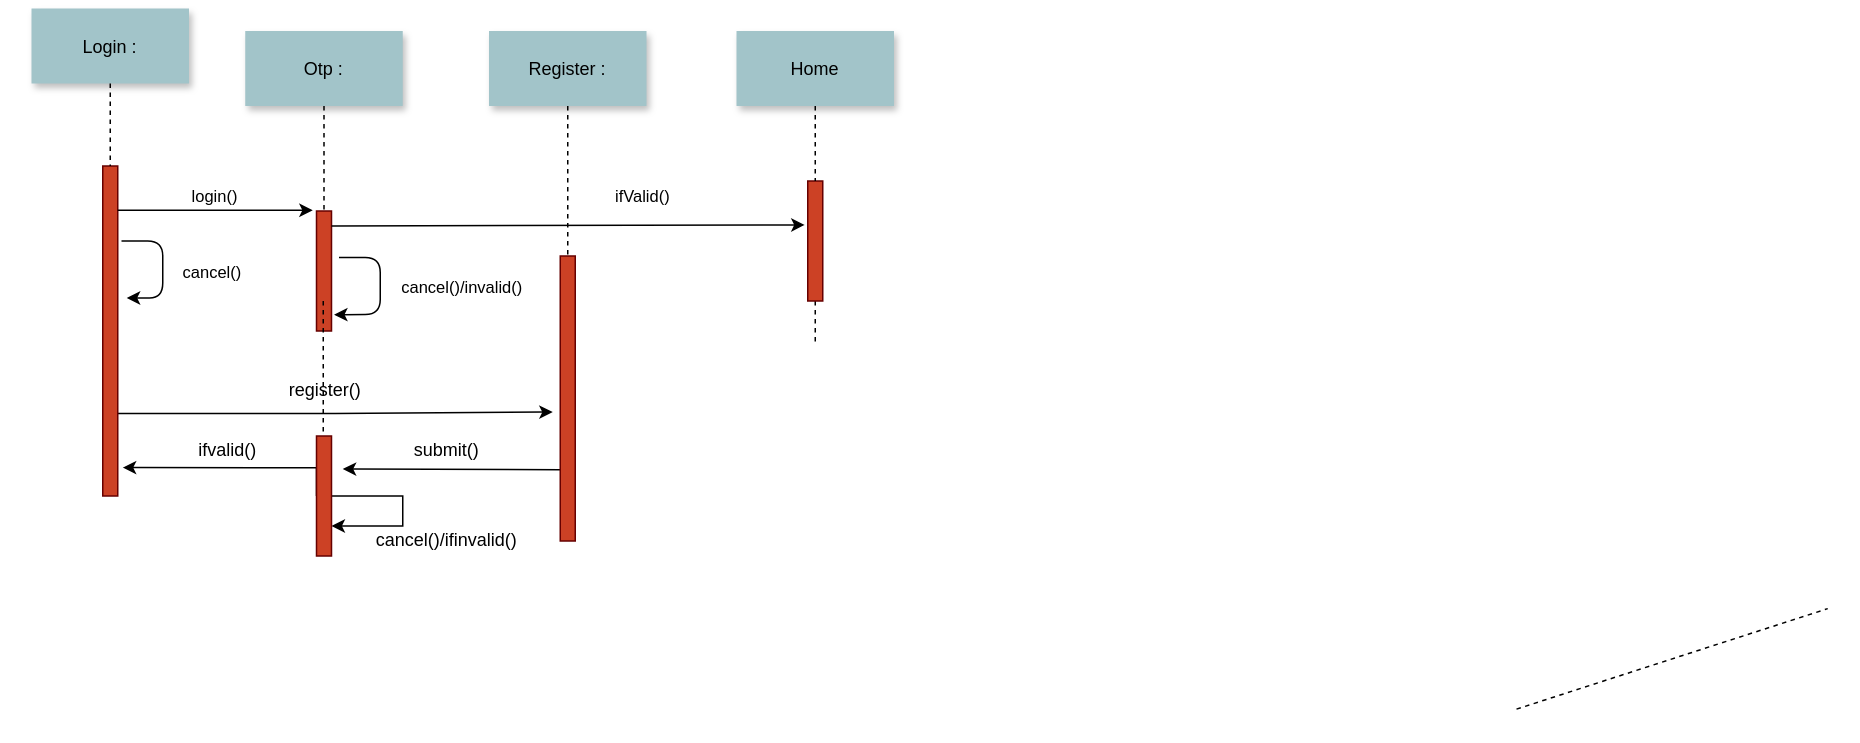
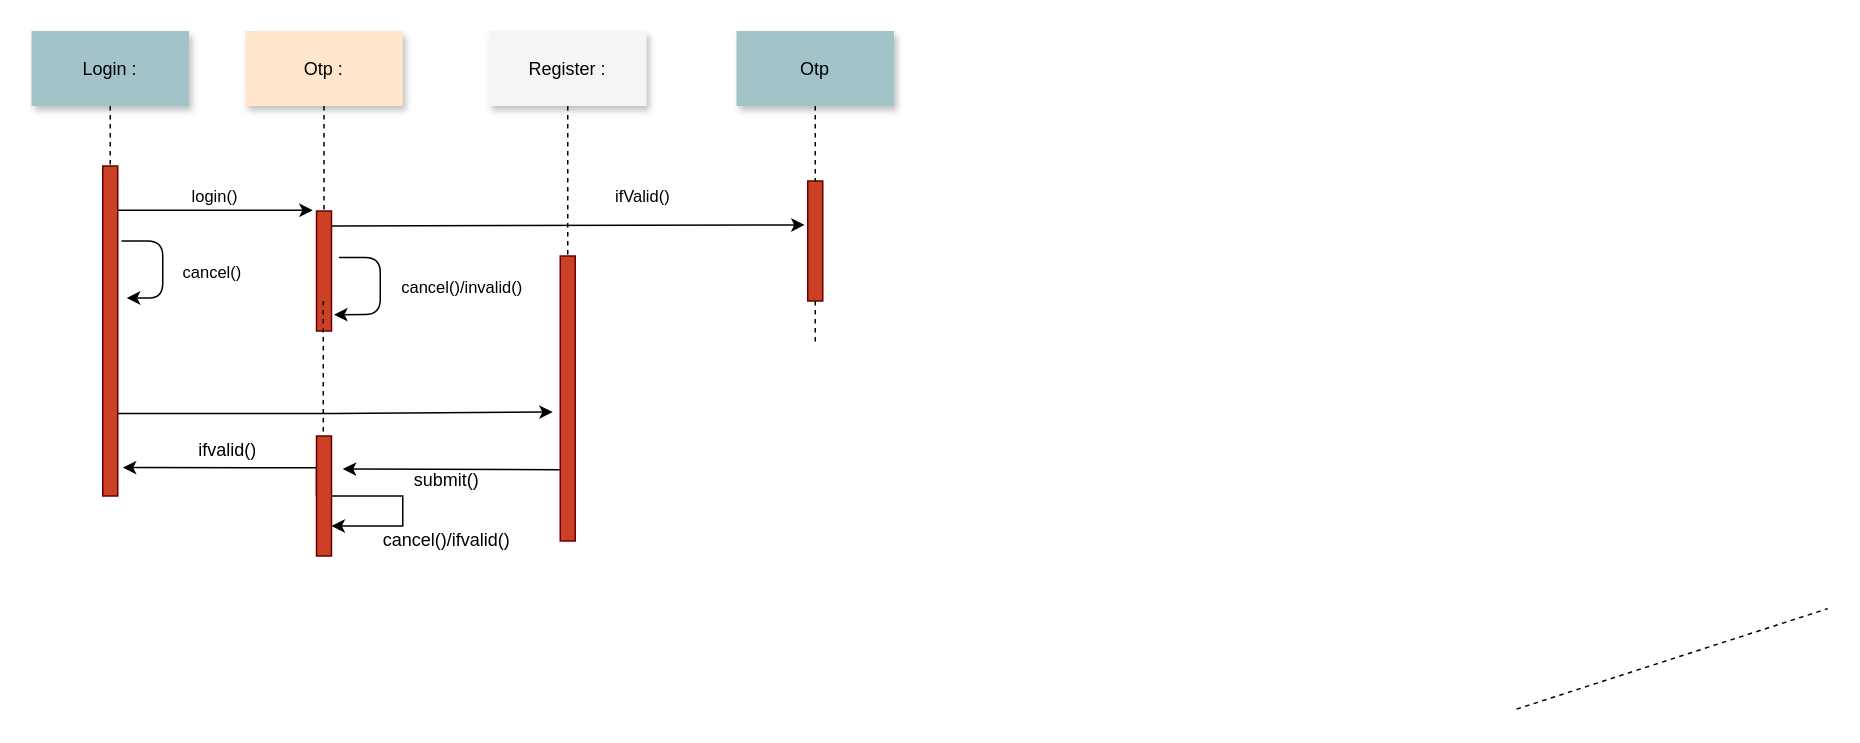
- <mxCell id="4" value="Login :" style="shadow=1;fillColor=#A2C4C9;strokeColor=none" parent="1" vertex="1"><mxGeometry x="20.5" y="5" width="105" height="50" as="geometry" /></mxCell>
+ <mxCell id="4" value="Login :" style="shadow=1;fillColor=#A2C4C9;strokeColor=none" parent="1" vertex="1"><mxGeometry x="20.5" y="20" width="105" height="50" as="geometry" /></mxCell>
- <mxCell id="6" value="Otp :" style="shadow=1;fillColor=#A2C4C9;strokeColor=none" parent="1" vertex="1"><mxGeometry x="163" y="20" width="105" height="50" as="geometry" /></mxCell>
+ <mxCell id="6" value="Otp :" style="shadow=1;fillColor=#ffe6cc;strokeColor=none;" parent="1" vertex="1"><mxGeometry x="163" y="20" width="105" height="50" as="geometry" /></mxCell>
- <mxCell id="14" value="Register :" style="shadow=1;fillColor=#A2C4C9;strokeColor=none" vertex="1" parent="1"><mxGeometry x="325.5" y="20" width="105" height="50" as="geometry" /></mxCell>
+ <mxCell id="14" value="Register :" style="shadow=1;fillColor=#f5f5f5;strokeColor=none;" vertex="1" parent="1"><mxGeometry x="325.5" y="20" width="105" height="50" as="geometry" /></mxCell>
- <mxCell id="9" value="Home" style="shadow=1;fillColor=#A2C4C9;strokeColor=none" parent="1" vertex="1"><mxGeometry x="490.5" y="20" width="105" height="50" as="geometry" /></mxCell>
+ <mxCell id="9" value="Otp" style="shadow=1;fillColor=#A2C4C9;strokeColor=none" parent="1" vertex="1"><mxGeometry x="490.5" y="20" width="105" height="50" as="geometry" /></mxCell>
- <mxCell id="23" value="register()" style="text;html=1;align=center;verticalAlign=middle;resizable=0;points=[];;autosize=1;" vertex="1" parent="1"><mxGeometry x="185.5" y="250" width="60" height="20" as="geometry" /></mxCell>
- <mxCell id="28" value="submit()" style="text;html=1;align=center;verticalAlign=middle;resizable=0;points=[];;autosize=1;" vertex="1" parent="1"><mxGeometry x="267" y="290" width="60" height="20" as="geometry" /></mxCell>
+ <mxCell id="28" value="submit()" style="text;html=1;align=center;verticalAlign=middle;resizable=0;points=[];;autosize=1;" vertex="1" parent="1"><mxGeometry x="267" y="310" width="60" height="20" as="geometry" /></mxCell>
- <mxCell id="30" value="cancel()/ifinvalid()" style="text;html=1;align=center;verticalAlign=middle;resizable=0;points=[];;autosize=1;" vertex="1" parent="1"><mxGeometry x="242" y="350" width="110" height="20" as="geometry" /></mxCell>
+ <mxCell id="30" value="cancel()/ifvalid()" style="text;html=1;align=center;verticalAlign=middle;resizable=0;points=[];;autosize=1;" vertex="1" parent="1"><mxGeometry x="242" y="350" width="110" height="20" as="geometry" /></mxCell>
